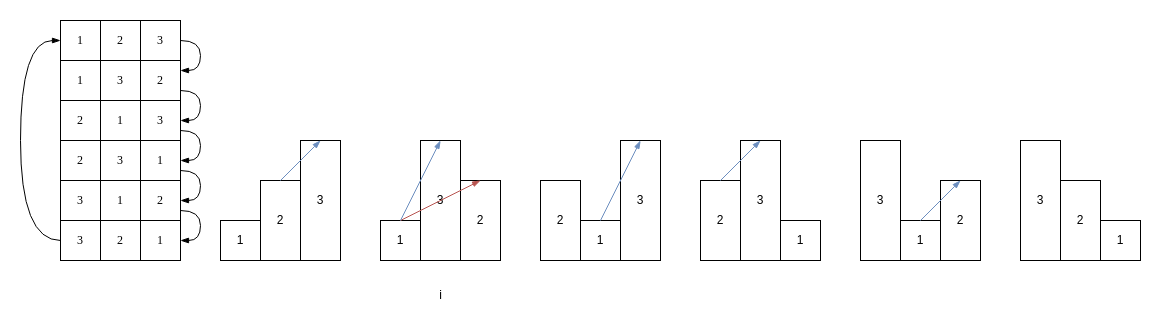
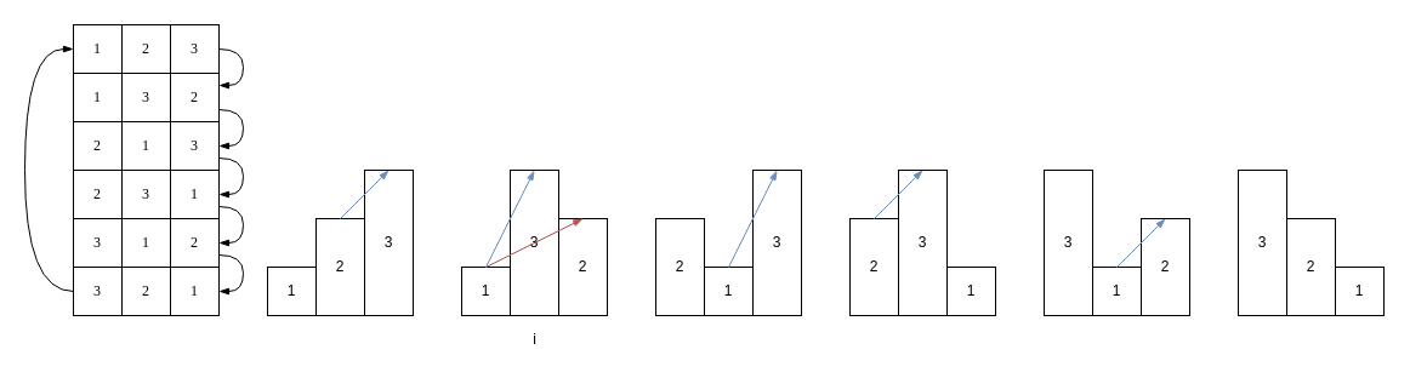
- <mxCell id="50" value="i" style="text;html=1;align=center;verticalAlign=middle;resizable=0;points=[];autosize=1;" vertex="1" parent="1"><mxGeometry x="430" y="285" width="20" height="20" as="geometry" /></mxCell>
+ <mxCell id="50" value="i" style="text;html=1;align=center;verticalAlign=middle;resizable=0;points=[];autosize=1;" vertex="1" parent="1"><mxGeometry x="430" y="270" width="20" height="20" as="geometry" /></mxCell>
